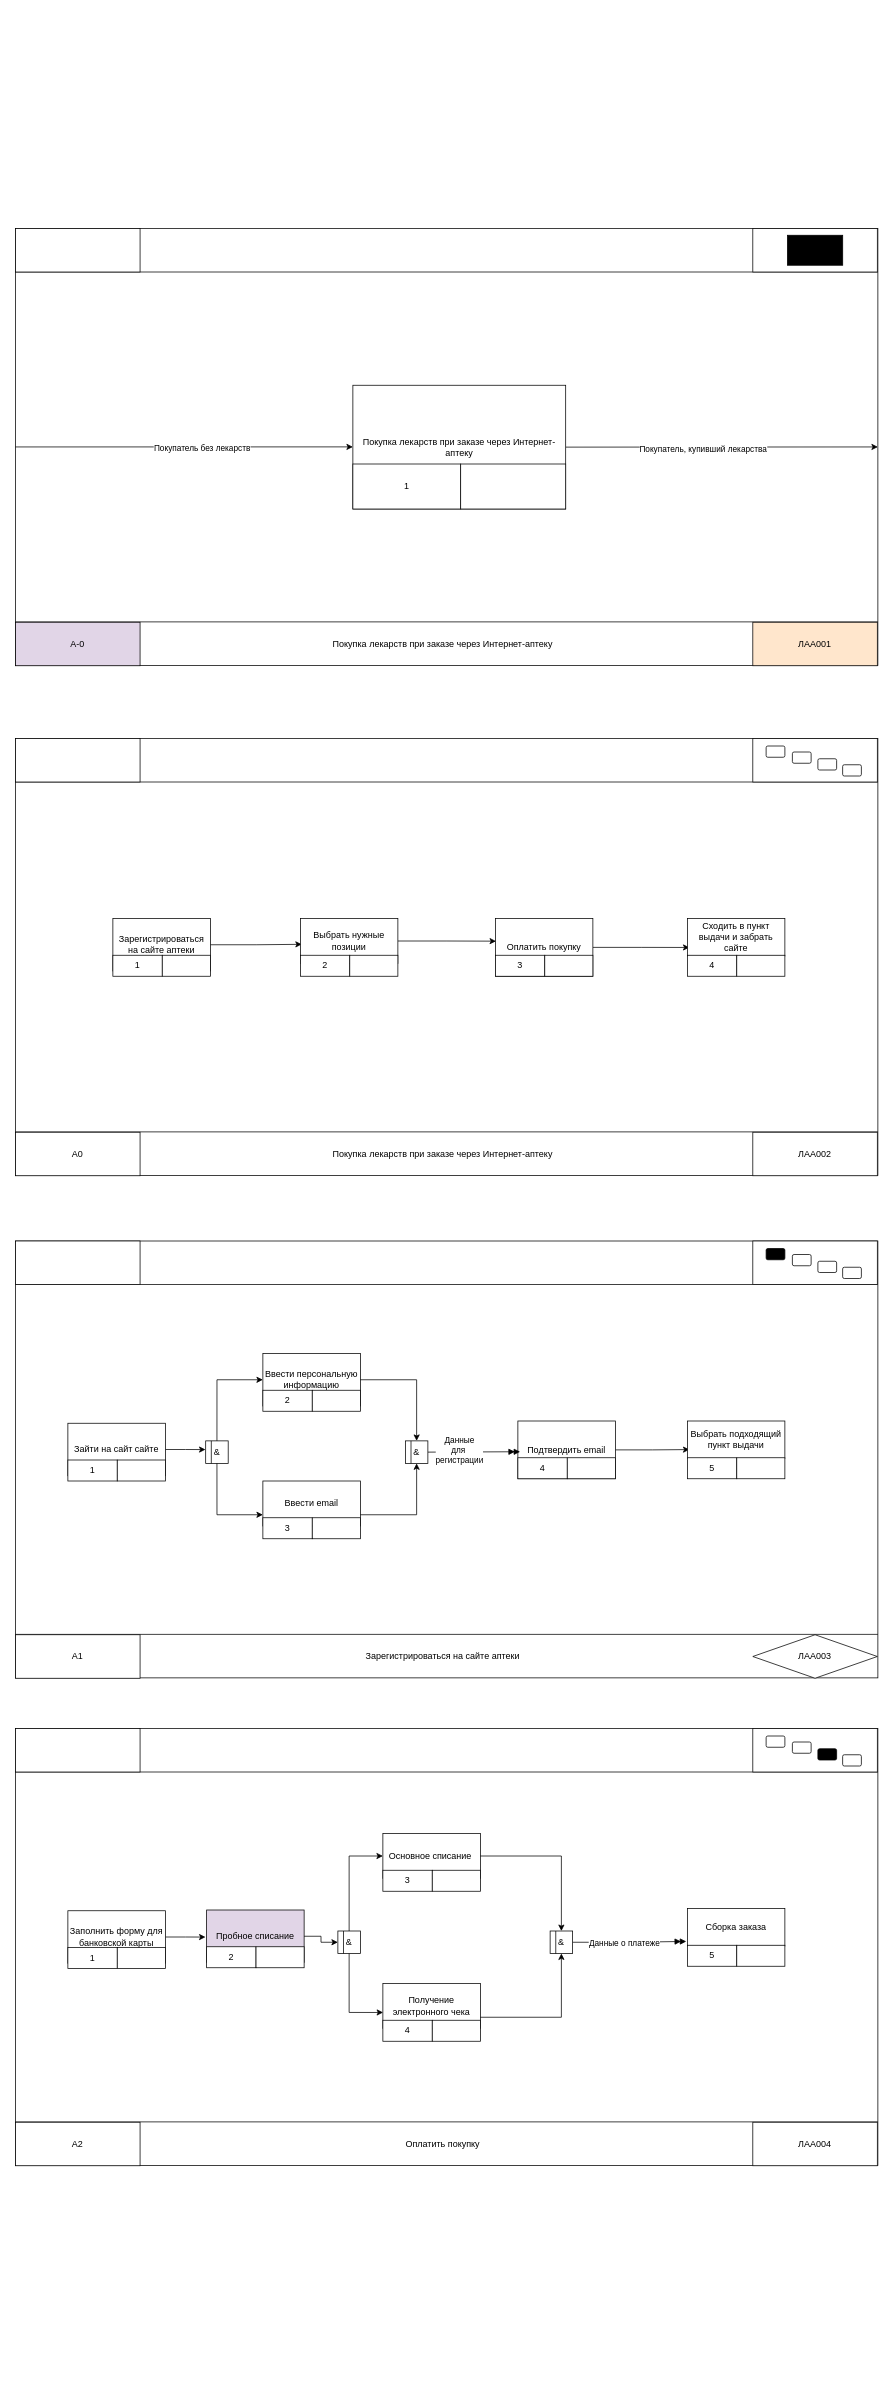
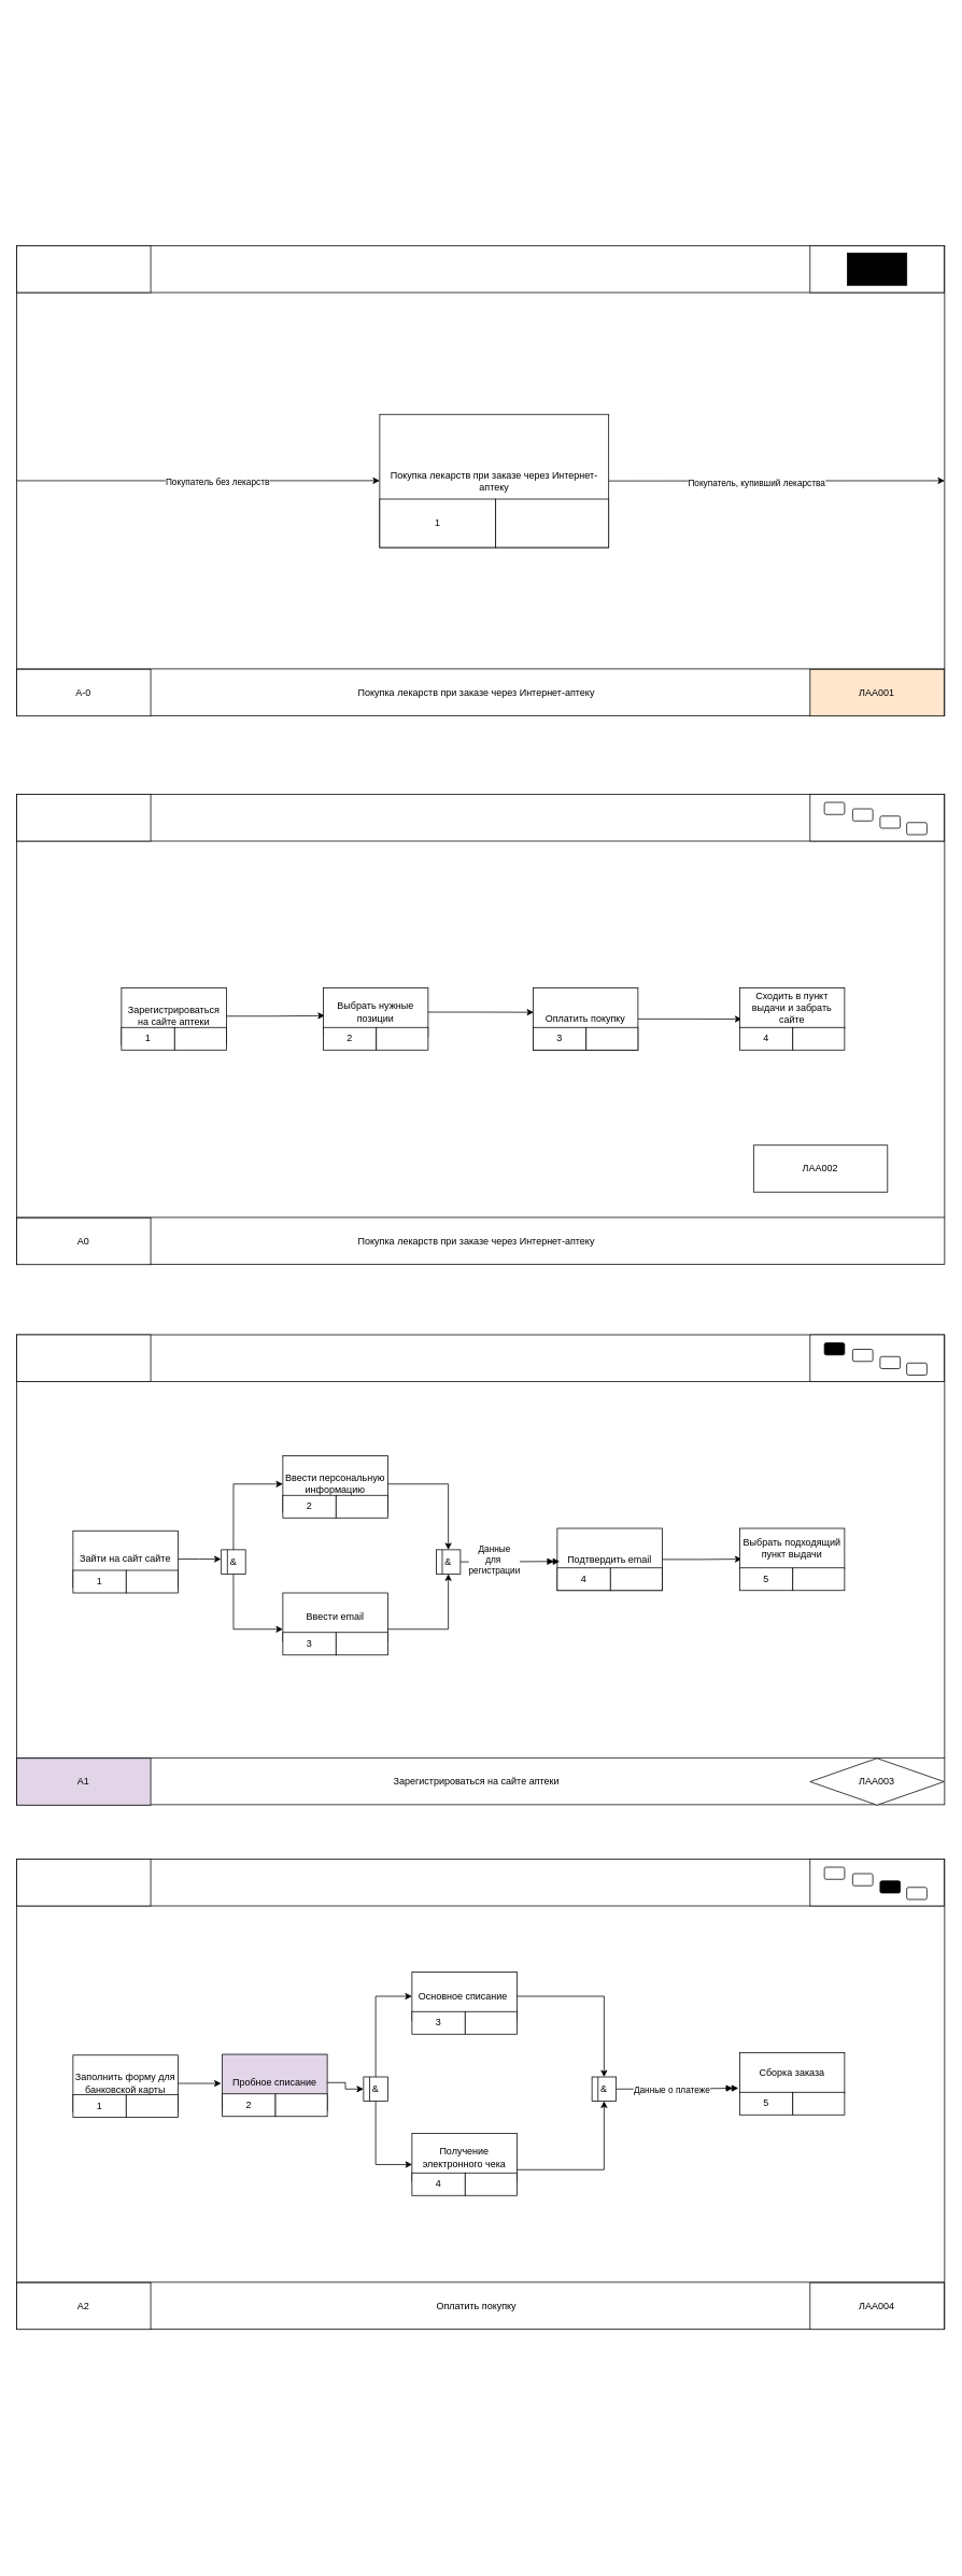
- <mxCell id="7" value="А-0" style="html=1;dashed=0;whiteSpace=wrap;fillColor=#e1d5e7;" vertex="1" parent="2"><mxGeometry x="0.25" y="525" width="166" height="58" as="geometry" /></mxCell>
+ <mxCell id="7" value="А-0" style="html=1;dashed=0;whiteSpace=wrap;" vertex="1" parent="2"><mxGeometry x="0.25" y="525" width="166" height="58" as="geometry" /></mxCell>
- <mxCell id="21" value="ЛАА002" style="html=1;dashed=0;whiteSpace=wrap;" vertex="1" parent="18"><mxGeometry x="983.25" y="525" width="166" height="58" as="geometry" /></mxCell>
+ <mxCell id="21" value="ЛАА002" style="html=1;dashed=0;whiteSpace=wrap;" vertex="1" parent="18"><mxGeometry x="913.25" y="435" width="166" height="58" as="geometry" /></mxCell>
- <mxCell id="53" value="А1" style="html=1;dashed=0;whiteSpace=wrap;" vertex="1" parent="48"><mxGeometry x="0.25" y="525" width="166" height="58" as="geometry" /></mxCell>
+ <mxCell id="53" value="А1" style="html=1;dashed=0;whiteSpace=wrap;fillColor=#e1d5e7;" vertex="1" parent="48"><mxGeometry x="0.25" y="525" width="166" height="58" as="geometry" /></mxCell>
